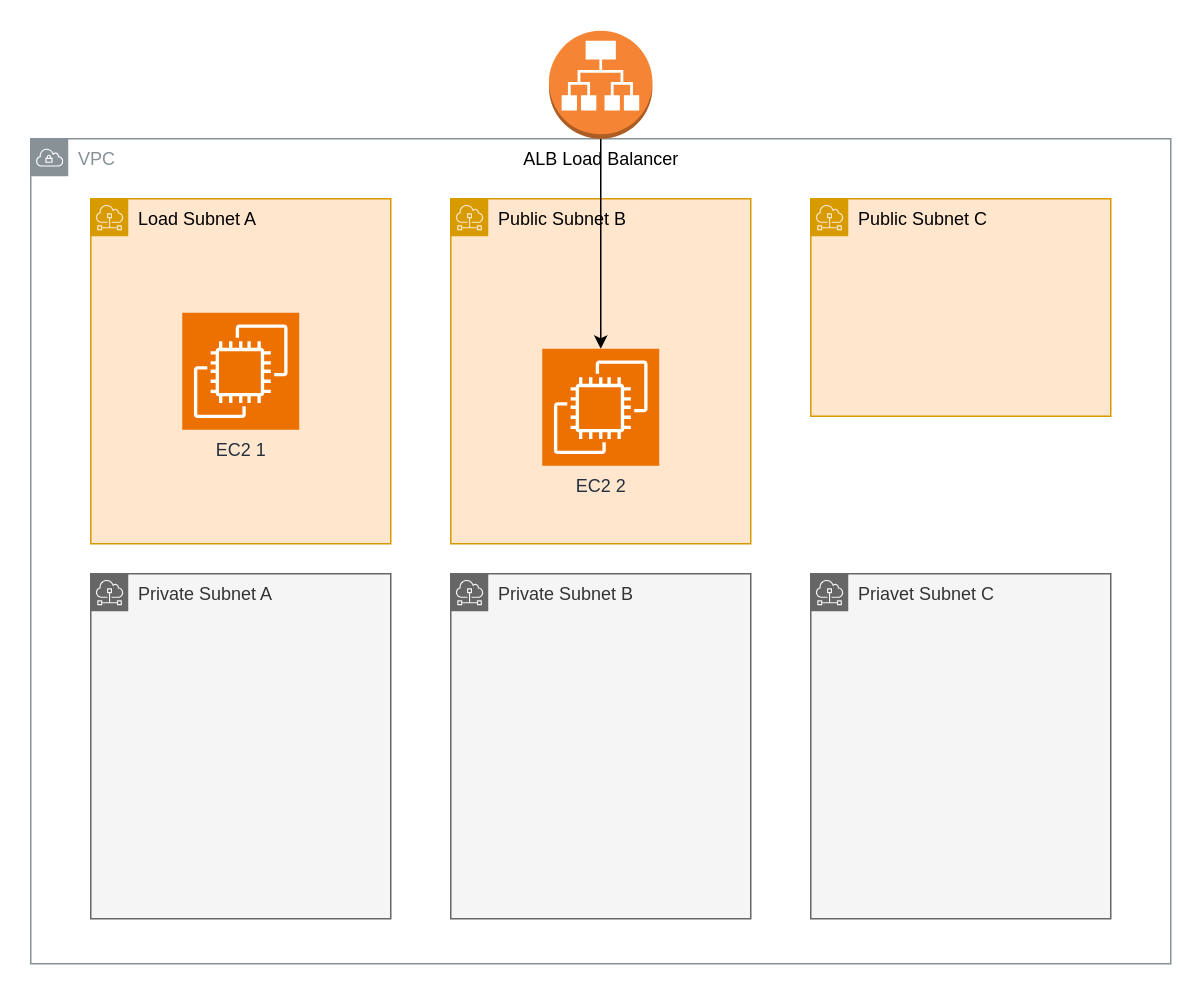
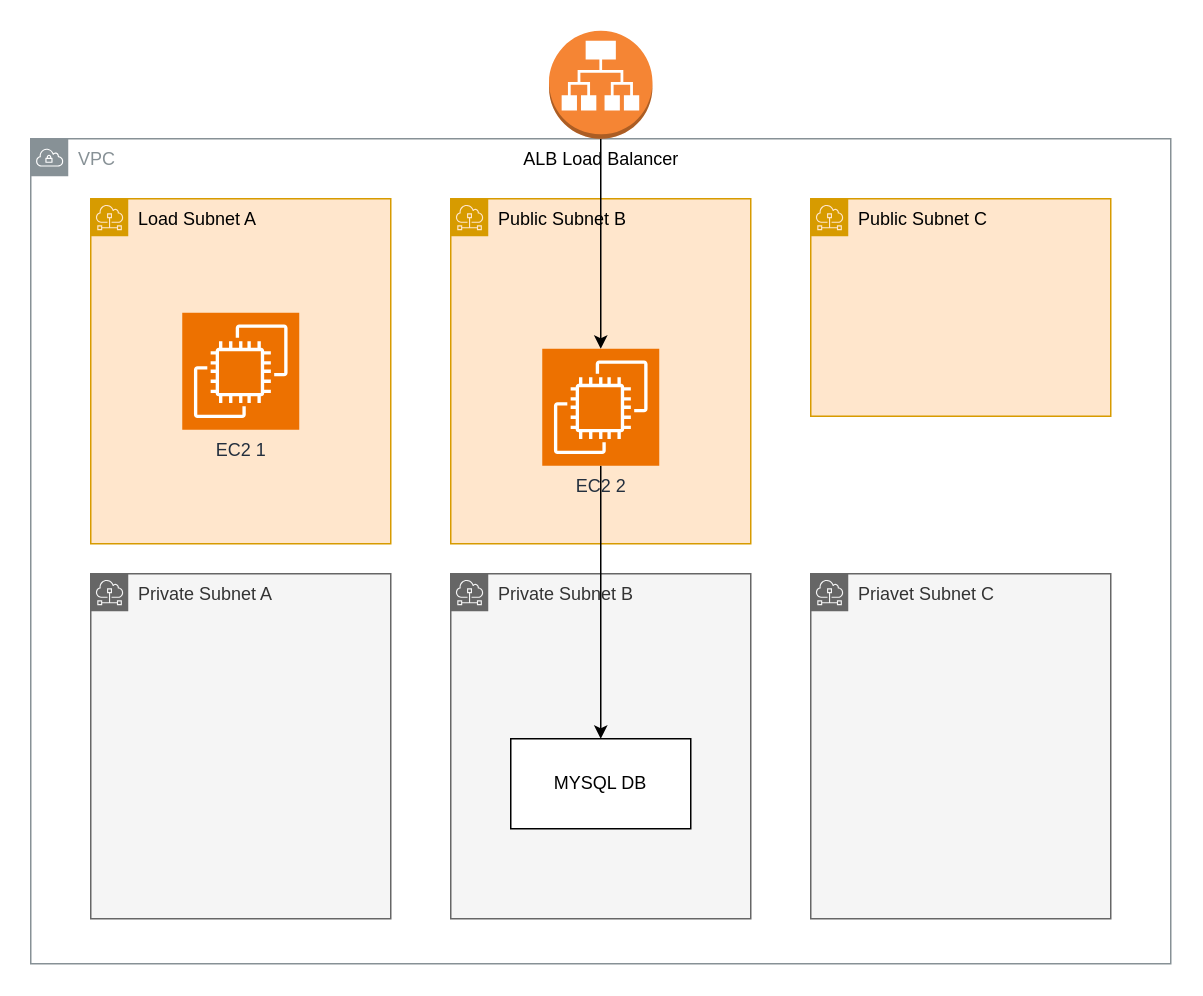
+ <mxCell id="13" style="edgeStyle=orthogonalEdgeStyle;rounded=0;orthogonalLoop=1;jettySize=auto;html=1;" edge="1" parent="1" source="14" target="9"><mxGeometry relative="1" as="geometry" /></mxCell>
+ <mxCell id="9" value="MYSQL DB" style="rounded=0;whiteSpace=wrap;html=1;" vertex="1" parent="1"><mxGeometry x="340" y="492" width="120" height="60" as="geometry" /></mxCell>
